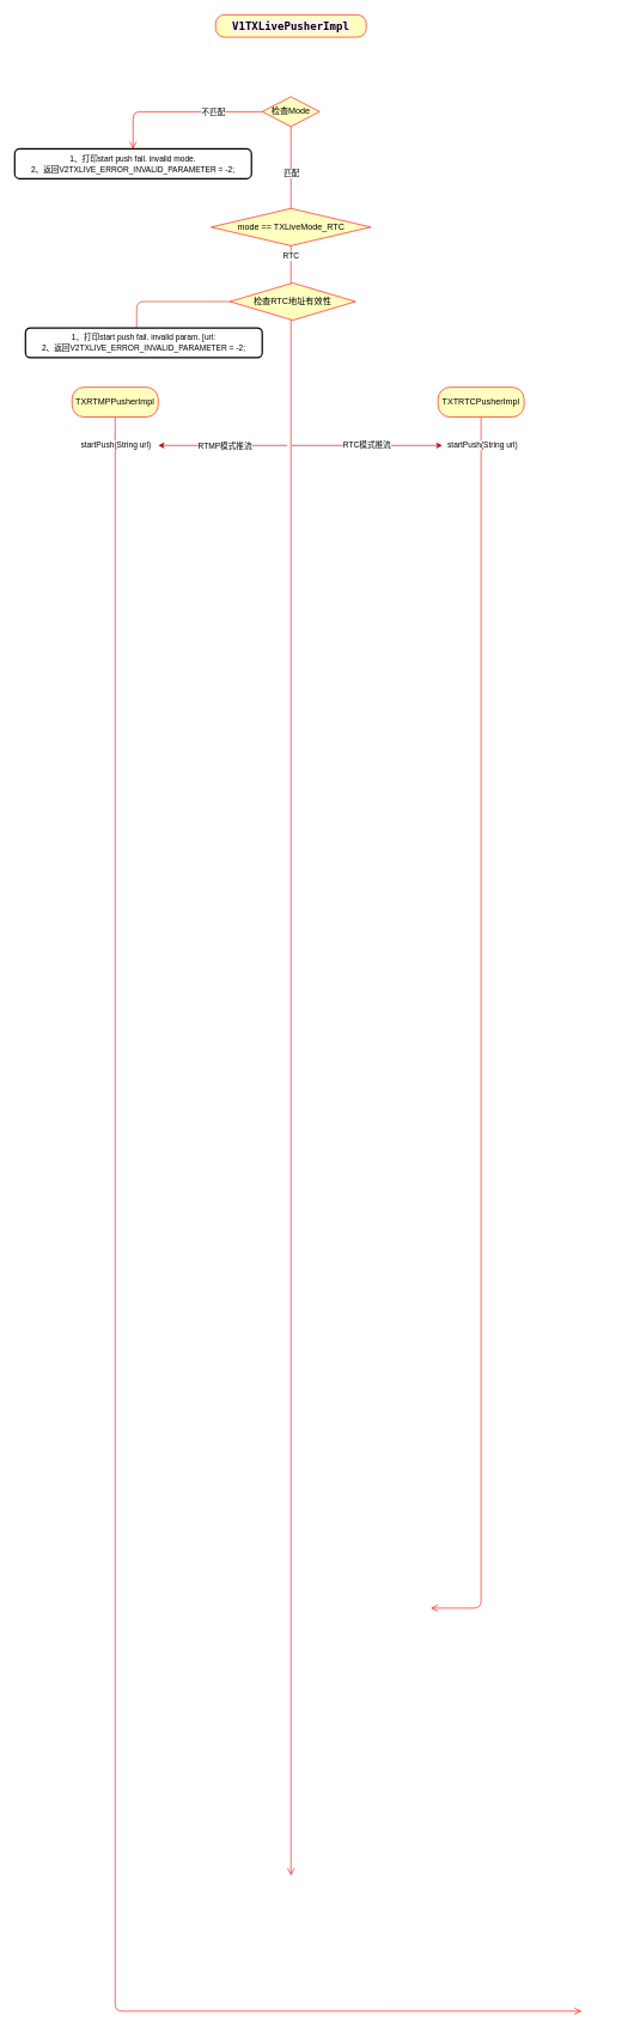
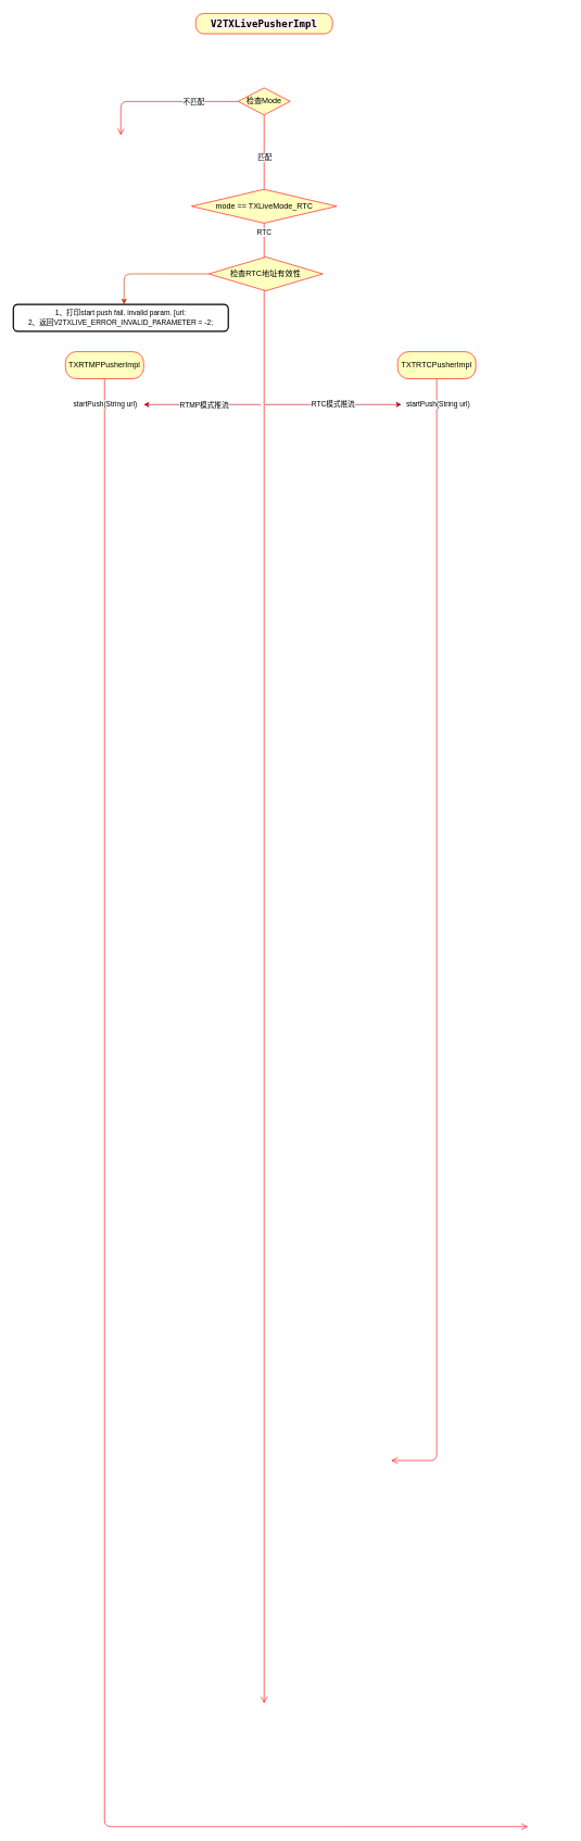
- <mxCell id="11" value="&lt;h1 style=&quot;font-family: &amp;#34;menlo&amp;#34; , monospace ; font-size: 11.3pt&quot;&gt;&lt;span style=&quot;background-color: rgb(255 , 240 , 242)&quot;&gt;V1TXLivePusherImpl&lt;/span&gt;&lt;/h1&gt;" style="rounded=1;whiteSpace=wrap;html=1;arcSize=40;fontColor=#000000;fillColor=#ffffc0;strokeColor=#ff0000;" vertex="1" parent="10"><mxGeometry x="280" width="210" height="31.132" as="geometry" /></mxCell>
+ <mxCell id="11" value="&lt;h1 style=&quot;font-family: &amp;#34;menlo&amp;#34; , monospace ; font-size: 11.3pt&quot;&gt;&lt;span style=&quot;background-color: rgb(255 , 240 , 242)&quot;&gt;V2TXLivePusherImpl&lt;/span&gt;&lt;/h1&gt;" style="rounded=1;whiteSpace=wrap;html=1;arcSize=40;fontColor=#000000;fillColor=#ffffc0;strokeColor=#ff0000;" vertex="1" parent="10"><mxGeometry x="280" width="210" height="31.132" as="geometry" /></mxCell>
- <mxCell id="14" value="&lt;span style=&quot;font-size: 11px ; background-color: rgb(255 , 255 , 255)&quot;&gt;1、打印start push fail. invalid mode.&lt;/span&gt;&lt;br style=&quot;font-size: 11px&quot;&gt;&lt;span style=&quot;font-size: 11px ; background-color: rgb(255 , 255 , 255)&quot;&gt;2、返回V2TXLIVE_ERROR_INVALID_PARAMETER = -2;&lt;/span&gt;" style="rounded=1;whiteSpace=wrap;html=1;absoluteArcSize=1;arcSize=14;strokeWidth=2;sketch=0;" vertex="1" parent="10"><mxGeometry y="186.792" width="330" height="41.509" as="geometry" /></mxCell>
- <mxCell id="18" value="&lt;span style=&quot;font-size: 11px ; background-color: rgb(255 , 255 , 255)&quot;&gt;1、打印&lt;/span&gt;&lt;span style=&quot;font-size: 11px&quot;&gt;start push fail. invalid param. [url:&lt;/span&gt;&lt;br style=&quot;font-size: 11px&quot;&gt;&lt;span style=&quot;font-size: 11px ; background-color: rgb(255 , 255 , 255)&quot;&gt;2、返回V2TXLIVE_ERROR_INVALID_PARAMETER = -2;&lt;/span&gt;" style="rounded=1;whiteSpace=wrap;html=1;absoluteArcSize=1;arcSize=14;strokeWidth=2;sketch=0;" vertex="1" parent="10"><mxGeometry x="15" y="436.226" width="330" height="41.509" as="geometry" /></mxCell>
+ <mxCell id="18" value="&lt;span style=&quot;font-size: 11px ; background-color: rgb(255 , 255 , 255)&quot;&gt;1、打印&lt;/span&gt;&lt;span style=&quot;font-size: 11px&quot;&gt;start push fail. invalid param. [url:&lt;/span&gt;&lt;br style=&quot;font-size: 11px&quot;&gt;&lt;span style=&quot;font-size: 11px ; background-color: rgb(255 , 255 , 255)&quot;&gt;2、返回V2TXLIVE_ERROR_INVALID_PARAMETER = -2;&lt;/span&gt;" style="rounded=1;whiteSpace=wrap;html=1;absoluteArcSize=1;arcSize=14;strokeWidth=2;sketch=0;" vertex="1" parent="10"><mxGeometry y="446.226" width="330" height="41.509" as="geometry" /></mxCell>
